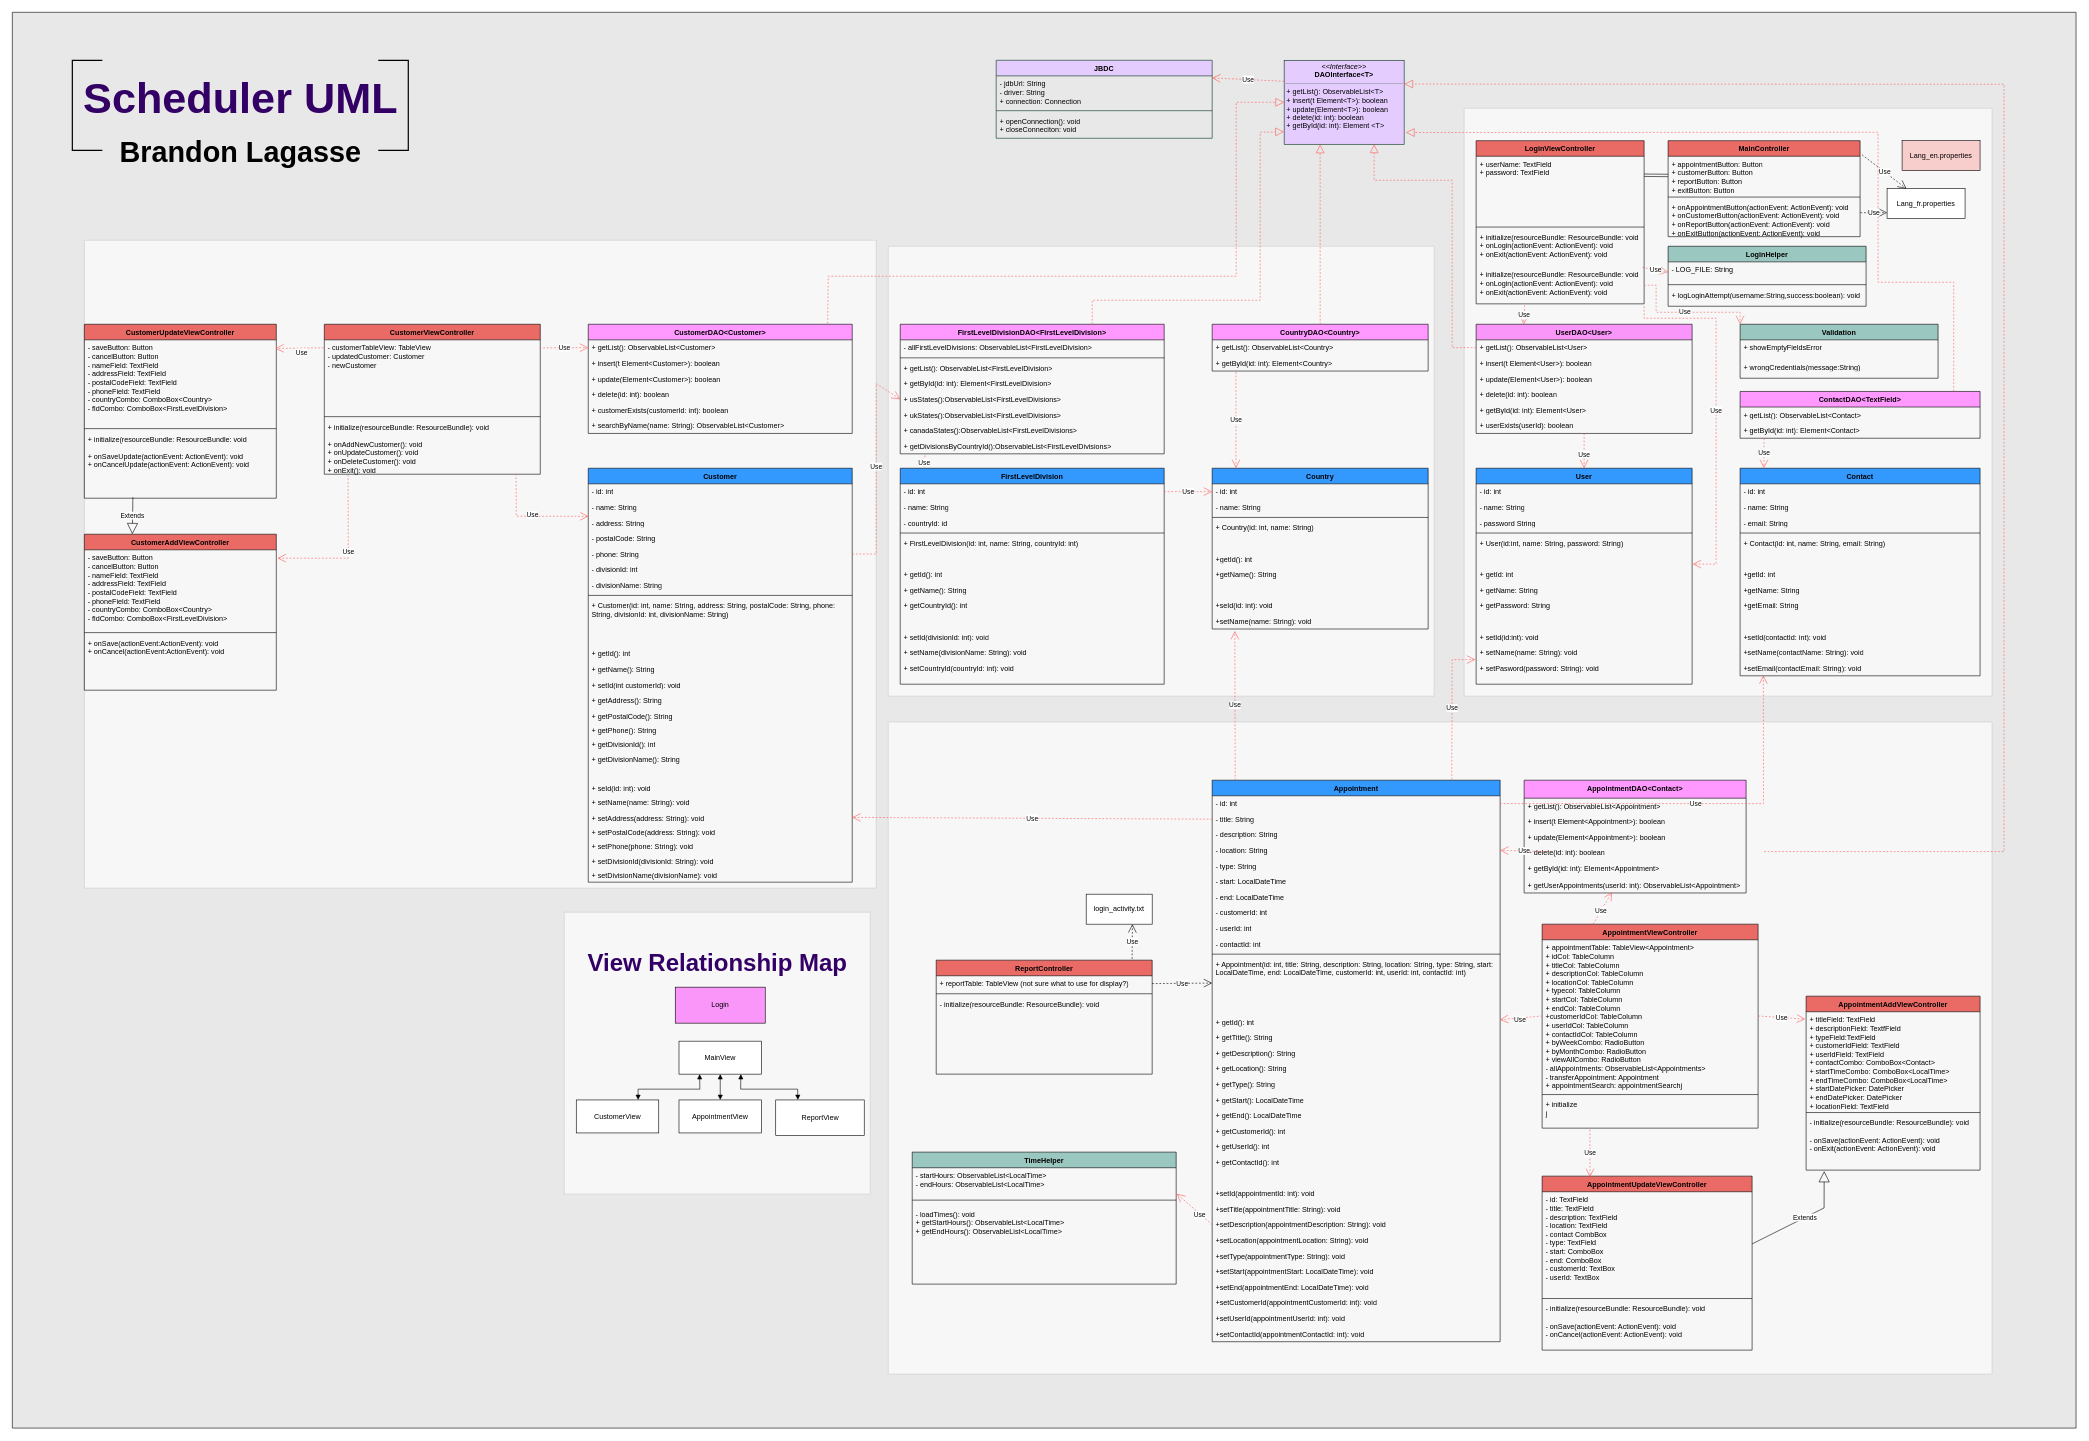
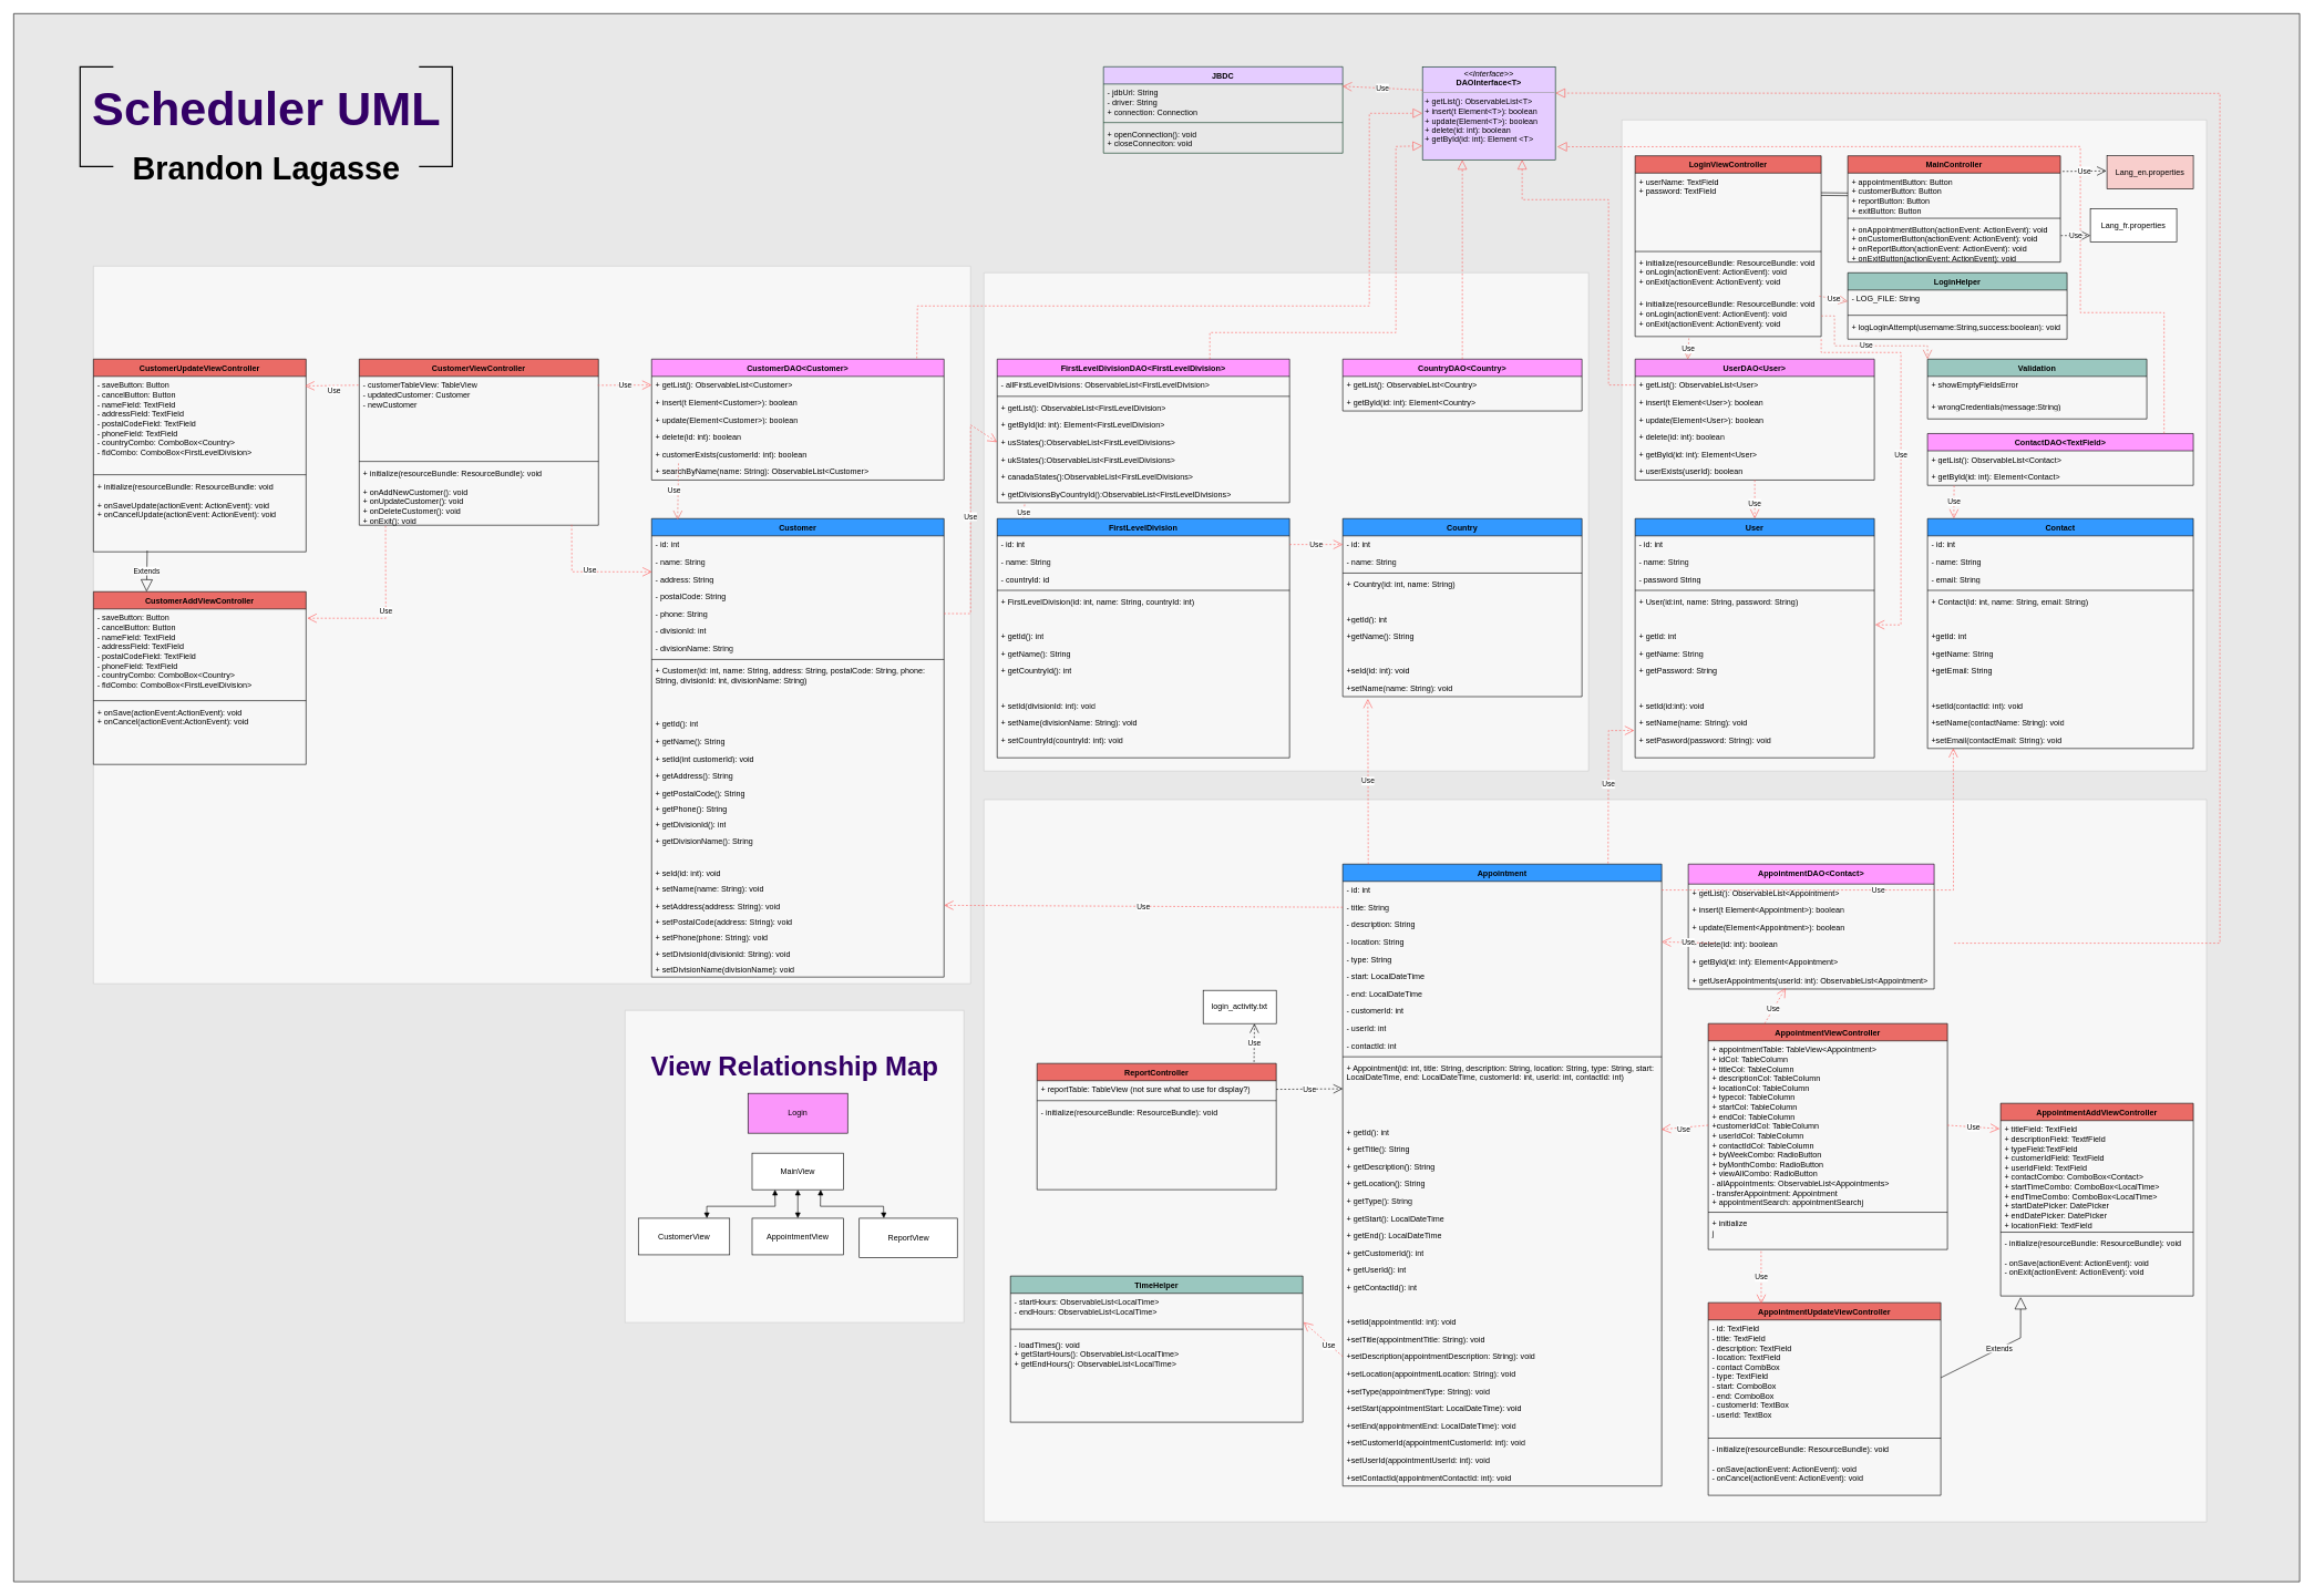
- <mxCell id="240" value="Use" style="endArrow=open;endSize=12;dashed=1;html=1;rounded=0;exitX=1.01;exitY=-0.039;exitDx=0;exitDy=0;exitPerimeter=0;" parent="1" source="232" target="239" edge="1"><mxGeometry width="160" relative="1" as="geometry"><mxPoint x="3090" y="360" as="sourcePoint" /><mxPoint x="3250" y="360" as="targetPoint" /></mxGeometry></mxCell>
+ <mxCell id="240" value="Use" style="endArrow=open;endSize=12;dashed=1;html=1;rounded=0;entryX=-0.007;entryY=0.455;entryDx=0;entryDy=0;exitX=1.01;exitY=-0.039;exitDx=0;exitDy=0;exitPerimeter=0;entryPerimeter=0;" parent="1" source="232" target="238" edge="1"><mxGeometry width="160" relative="1" as="geometry"><mxPoint x="3090" y="360" as="sourcePoint" /><mxPoint x="3250" y="360" as="targetPoint" /></mxGeometry></mxCell>
- <mxCell id="195" value="Use" style="endArrow=open;endSize=12;dashed=1;html=1;rounded=0;entryX=0.11;entryY=-0.001;entryDx=0;entryDy=0;exitX=0.11;exitY=1.06;exitDx=0;exitDy=0;exitPerimeter=0;entryPerimeter=0;strokeColor=#FF5C5C;" parent="1" source="135" target="97" edge="1"><mxGeometry x="-0.007" width="160" relative="1" as="geometry"><mxPoint x="3340" y="140" as="sourcePoint" /><mxPoint x="4240" y="98" as="targetPoint" /><mxPoint as="offset" /></mxGeometry></mxCell>
+ <mxCell id="191" value="Use" style="endArrow=open;endSize=12;dashed=1;html=1;rounded=0;exitX=0.092;exitY=1.036;exitDx=0;exitDy=0;exitPerimeter=0;entryX=0.089;entryY=0.003;entryDx=0;entryDy=0;entryPerimeter=0;strokeColor=#EA6B66;" parent="1" source="131" target="8" edge="1"><mxGeometry x="-0.037" y="-6" width="160" relative="1" as="geometry"><mxPoint x="2170" y="-696" as="sourcePoint" /><mxPoint x="1990" y="-716" as="targetPoint" /><Array as="points" /><mxPoint as="offset" /></mxGeometry></mxCell>
